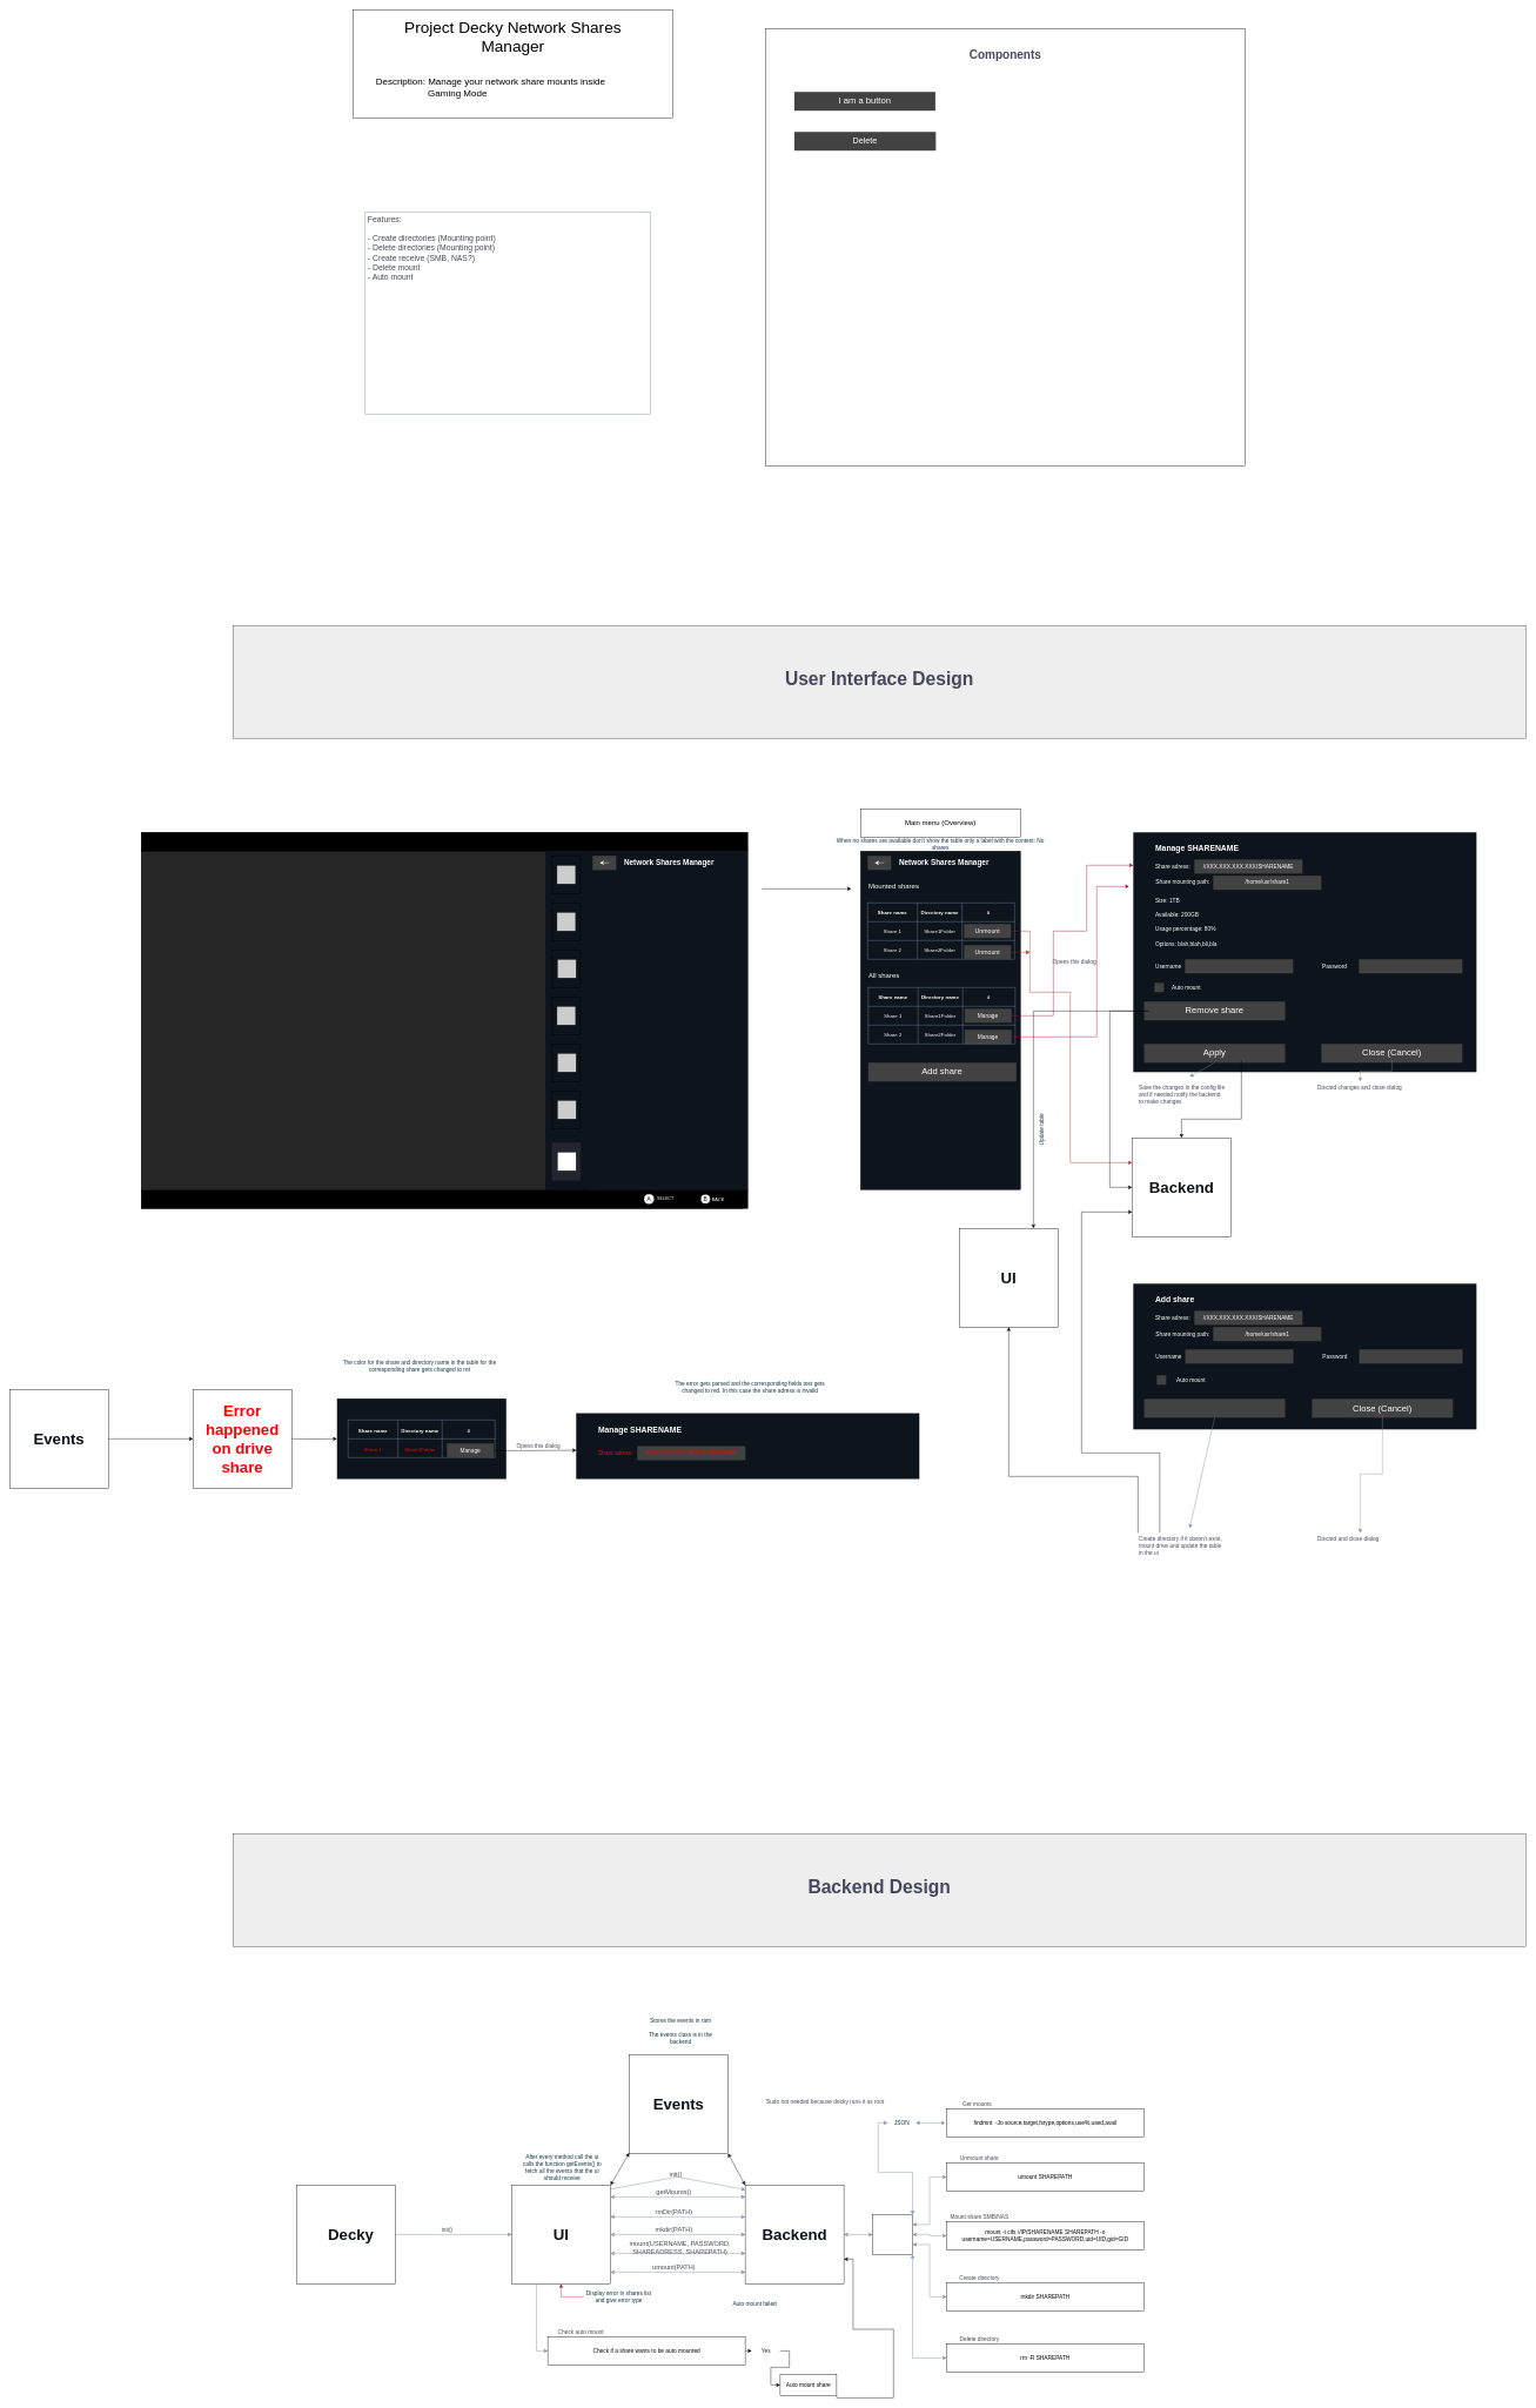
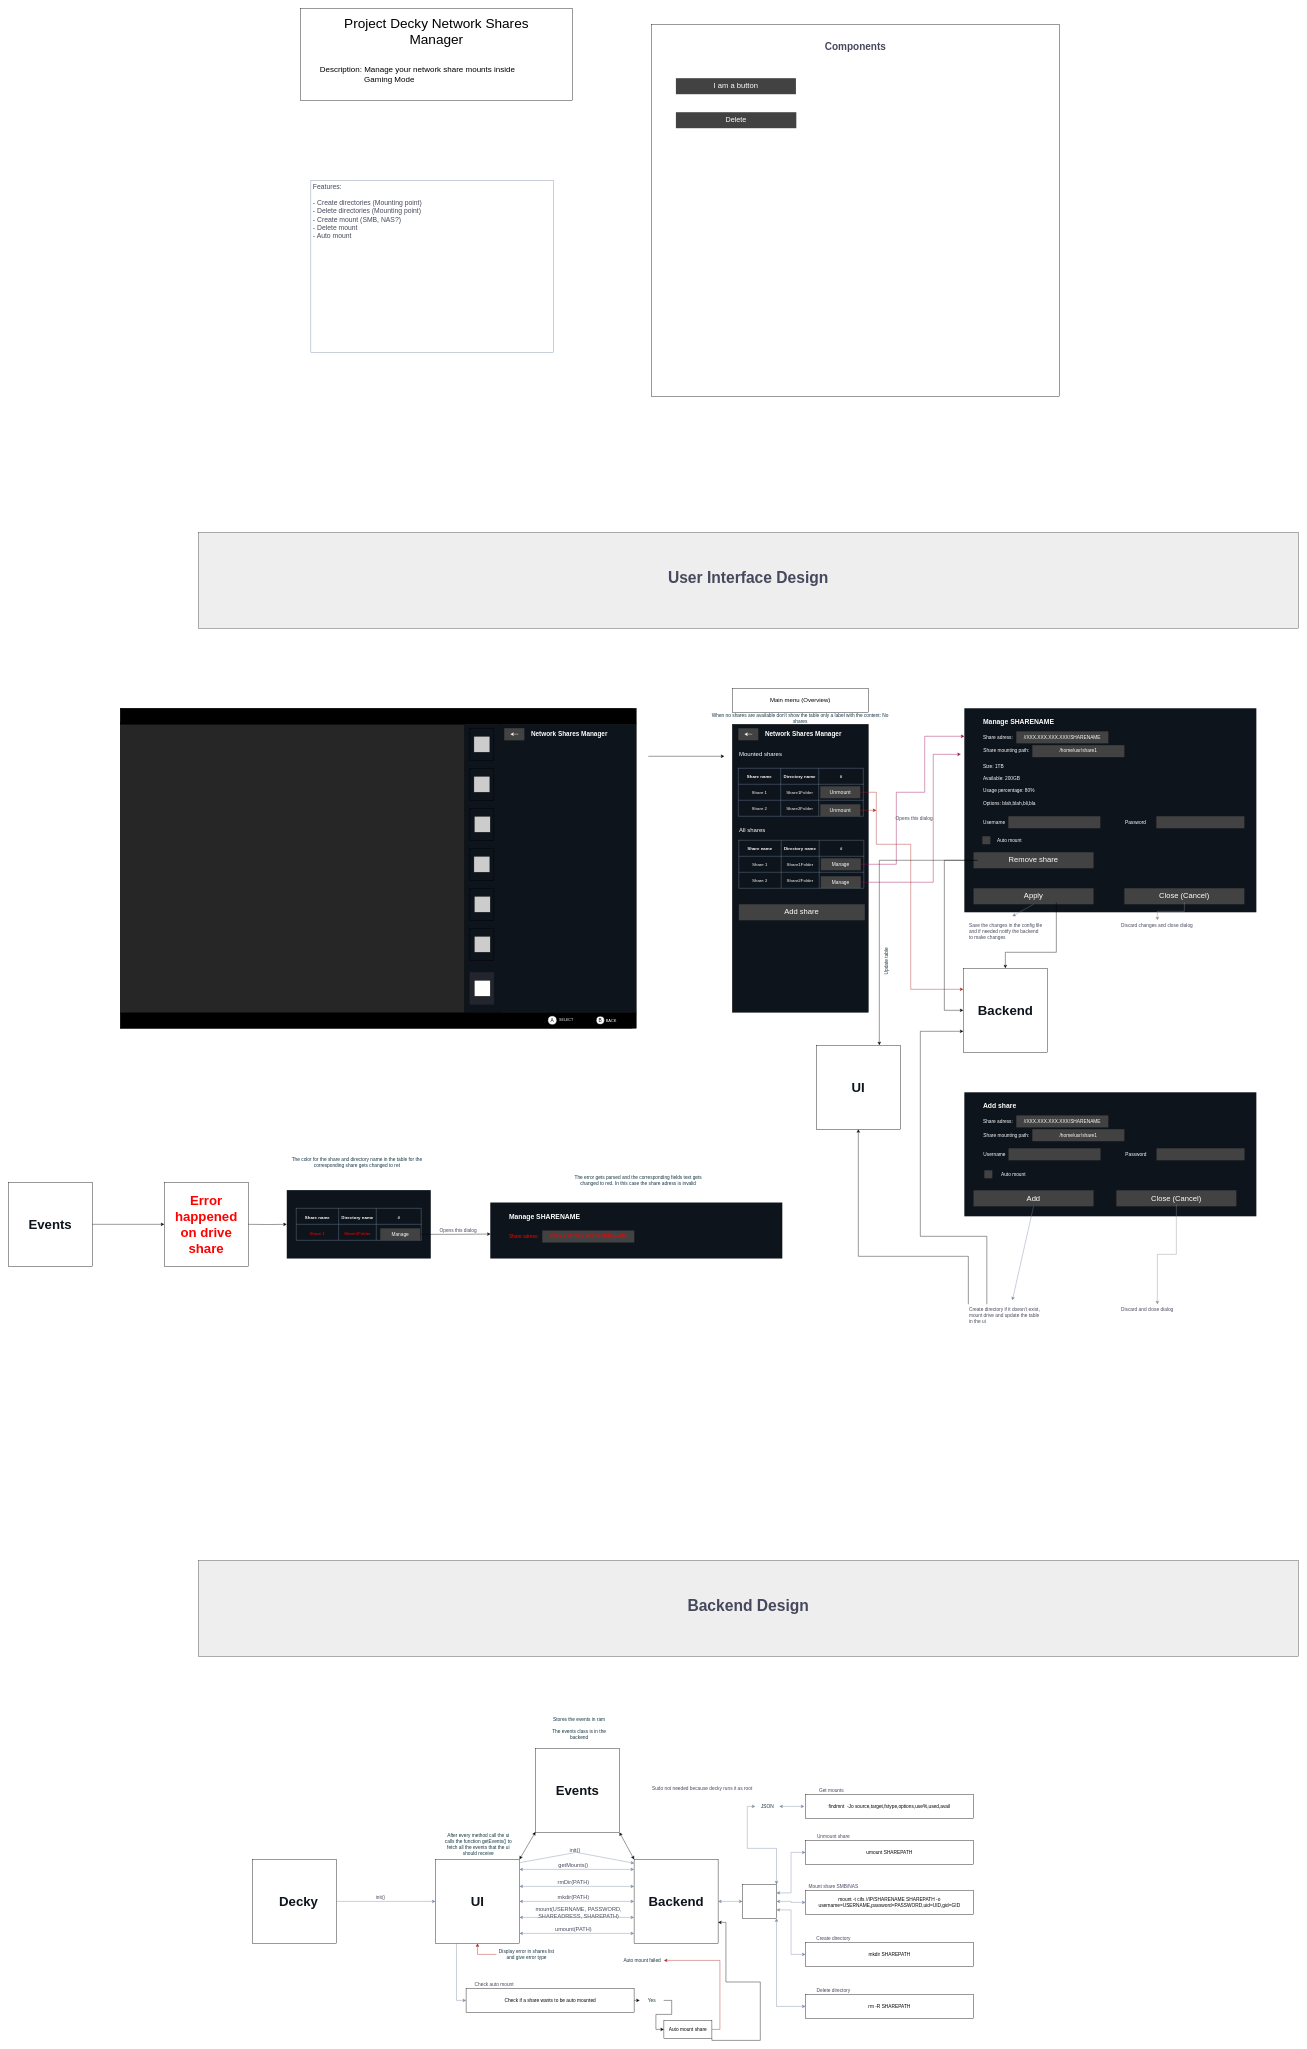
- <mxCell id="54" value="Features:&lt;div&gt;&lt;br&gt;&lt;/div&gt;&lt;div&gt;- Create directories (Mounting point)&lt;/div&gt;&lt;div&gt;- Delete directories (Mounting point)&lt;/div&gt;&lt;div&gt;- Create receive (SMB, NAS?)&lt;/div&gt;&lt;div&gt;- Delete mount&lt;/div&gt;&lt;div&gt;- Auto mount&lt;/div&gt;" style="text;html=1;align=left;verticalAlign=top;whiteSpace=wrap;rounded=0;fontColor=#46495D;fontSize=17;" vertex="1" parent="1"><mxGeometry x="780" y="450" width="550" height="430" as="geometry" /></mxCell>
+ <mxCell id="54" value="Features:&lt;div&gt;&lt;br&gt;&lt;/div&gt;&lt;div&gt;- Create directories (Mounting point)&lt;/div&gt;&lt;div&gt;- Delete directories (Mounting point)&lt;/div&gt;&lt;div&gt;- Create mount (SMB, NAS?)&lt;/div&gt;&lt;div&gt;- Delete mount&lt;/div&gt;&lt;div&gt;- Auto mount&lt;/div&gt;" style="text;html=1;align=left;verticalAlign=top;whiteSpace=wrap;rounded=0;fontColor=#46495D;fontSize=17;" vertex="1" parent="1"><mxGeometry x="780" y="450" width="550" height="430" as="geometry" /></mxCell>
+ <mxCell id="189" value="Add" style="text;html=1;align=center;verticalAlign=middle;whiteSpace=wrap;rounded=0;fontColor=#FFFFFF;fontSize=19;" vertex="1" parent="1"><mxGeometry x="2443" y="2980" width="280" height="30" as="geometry" /></mxCell>
+ <mxCell id="145" style="edgeStyle=orthogonalEdgeStyle;rounded=0;orthogonalLoop=1;jettySize=auto;html=1;exitX=1;exitY=0.5;exitDx=0;exitDy=0;entryX=1;entryY=0.5;entryDx=0;entryDy=0;strokeColor=#A8201A;fontColor=#143642;fillColor=#FAE5C7;" edge="1" parent="1" source="147" target="150"><mxGeometry relative="1" as="geometry" /></mxCell>
